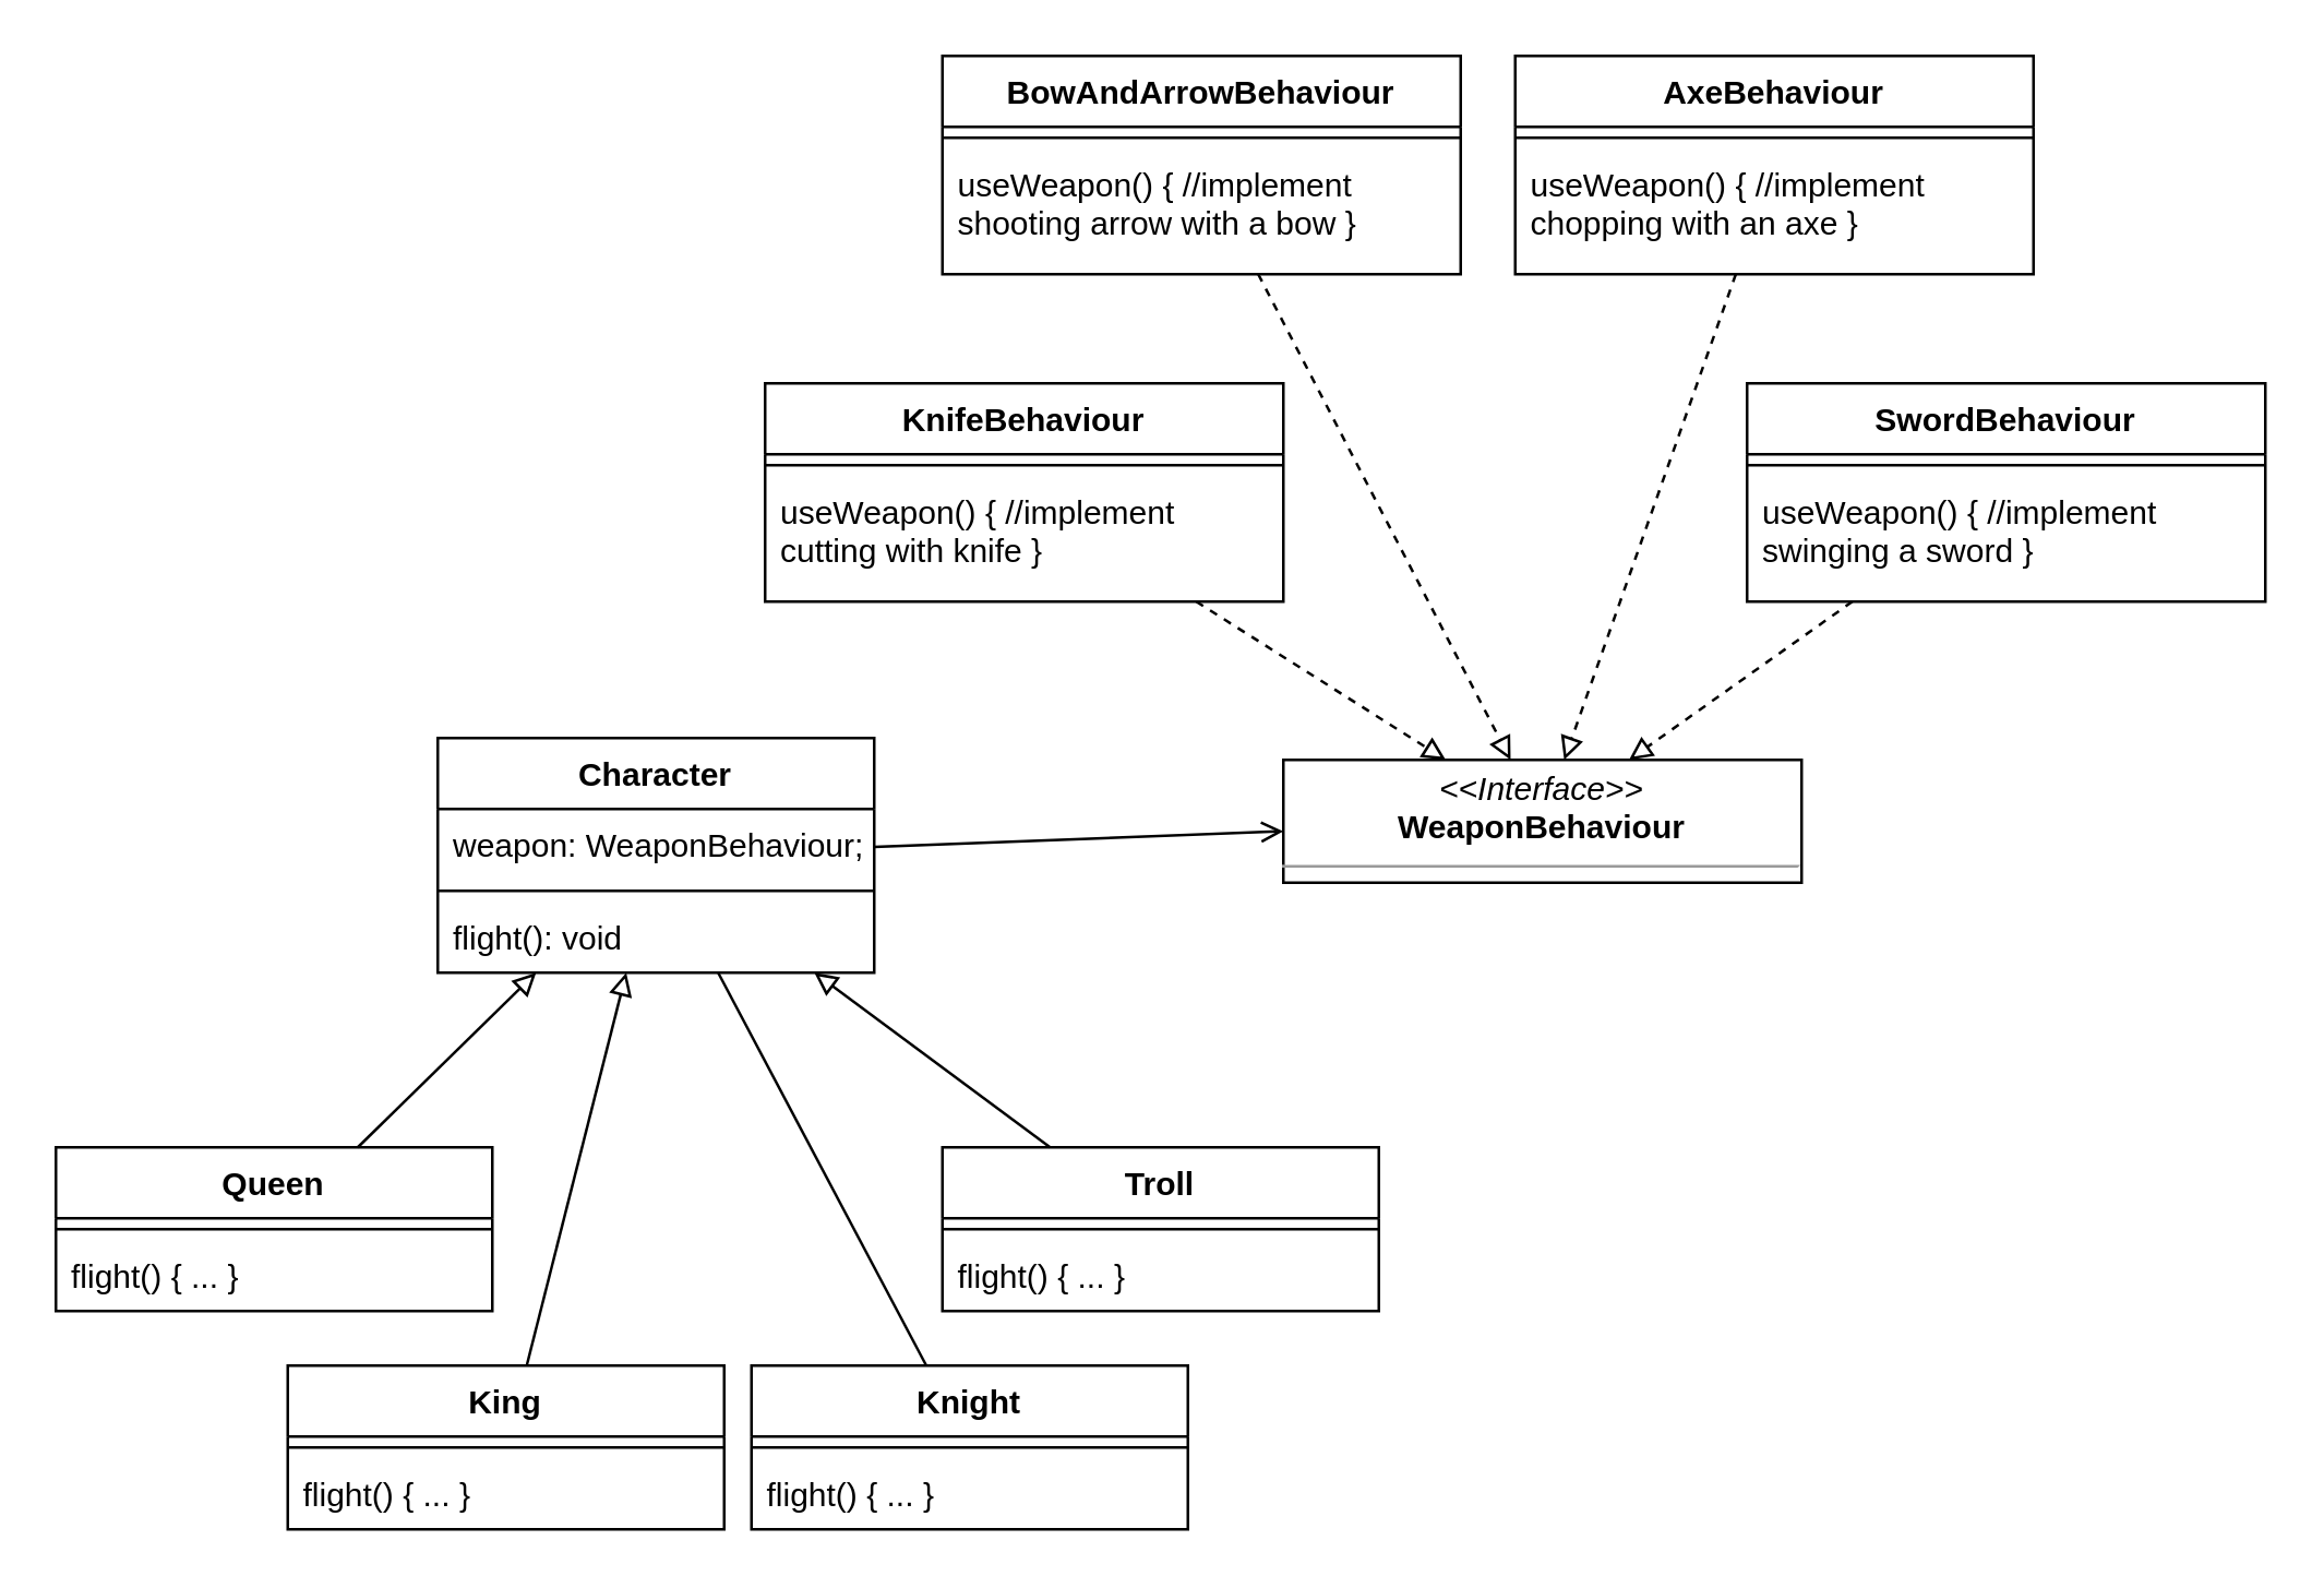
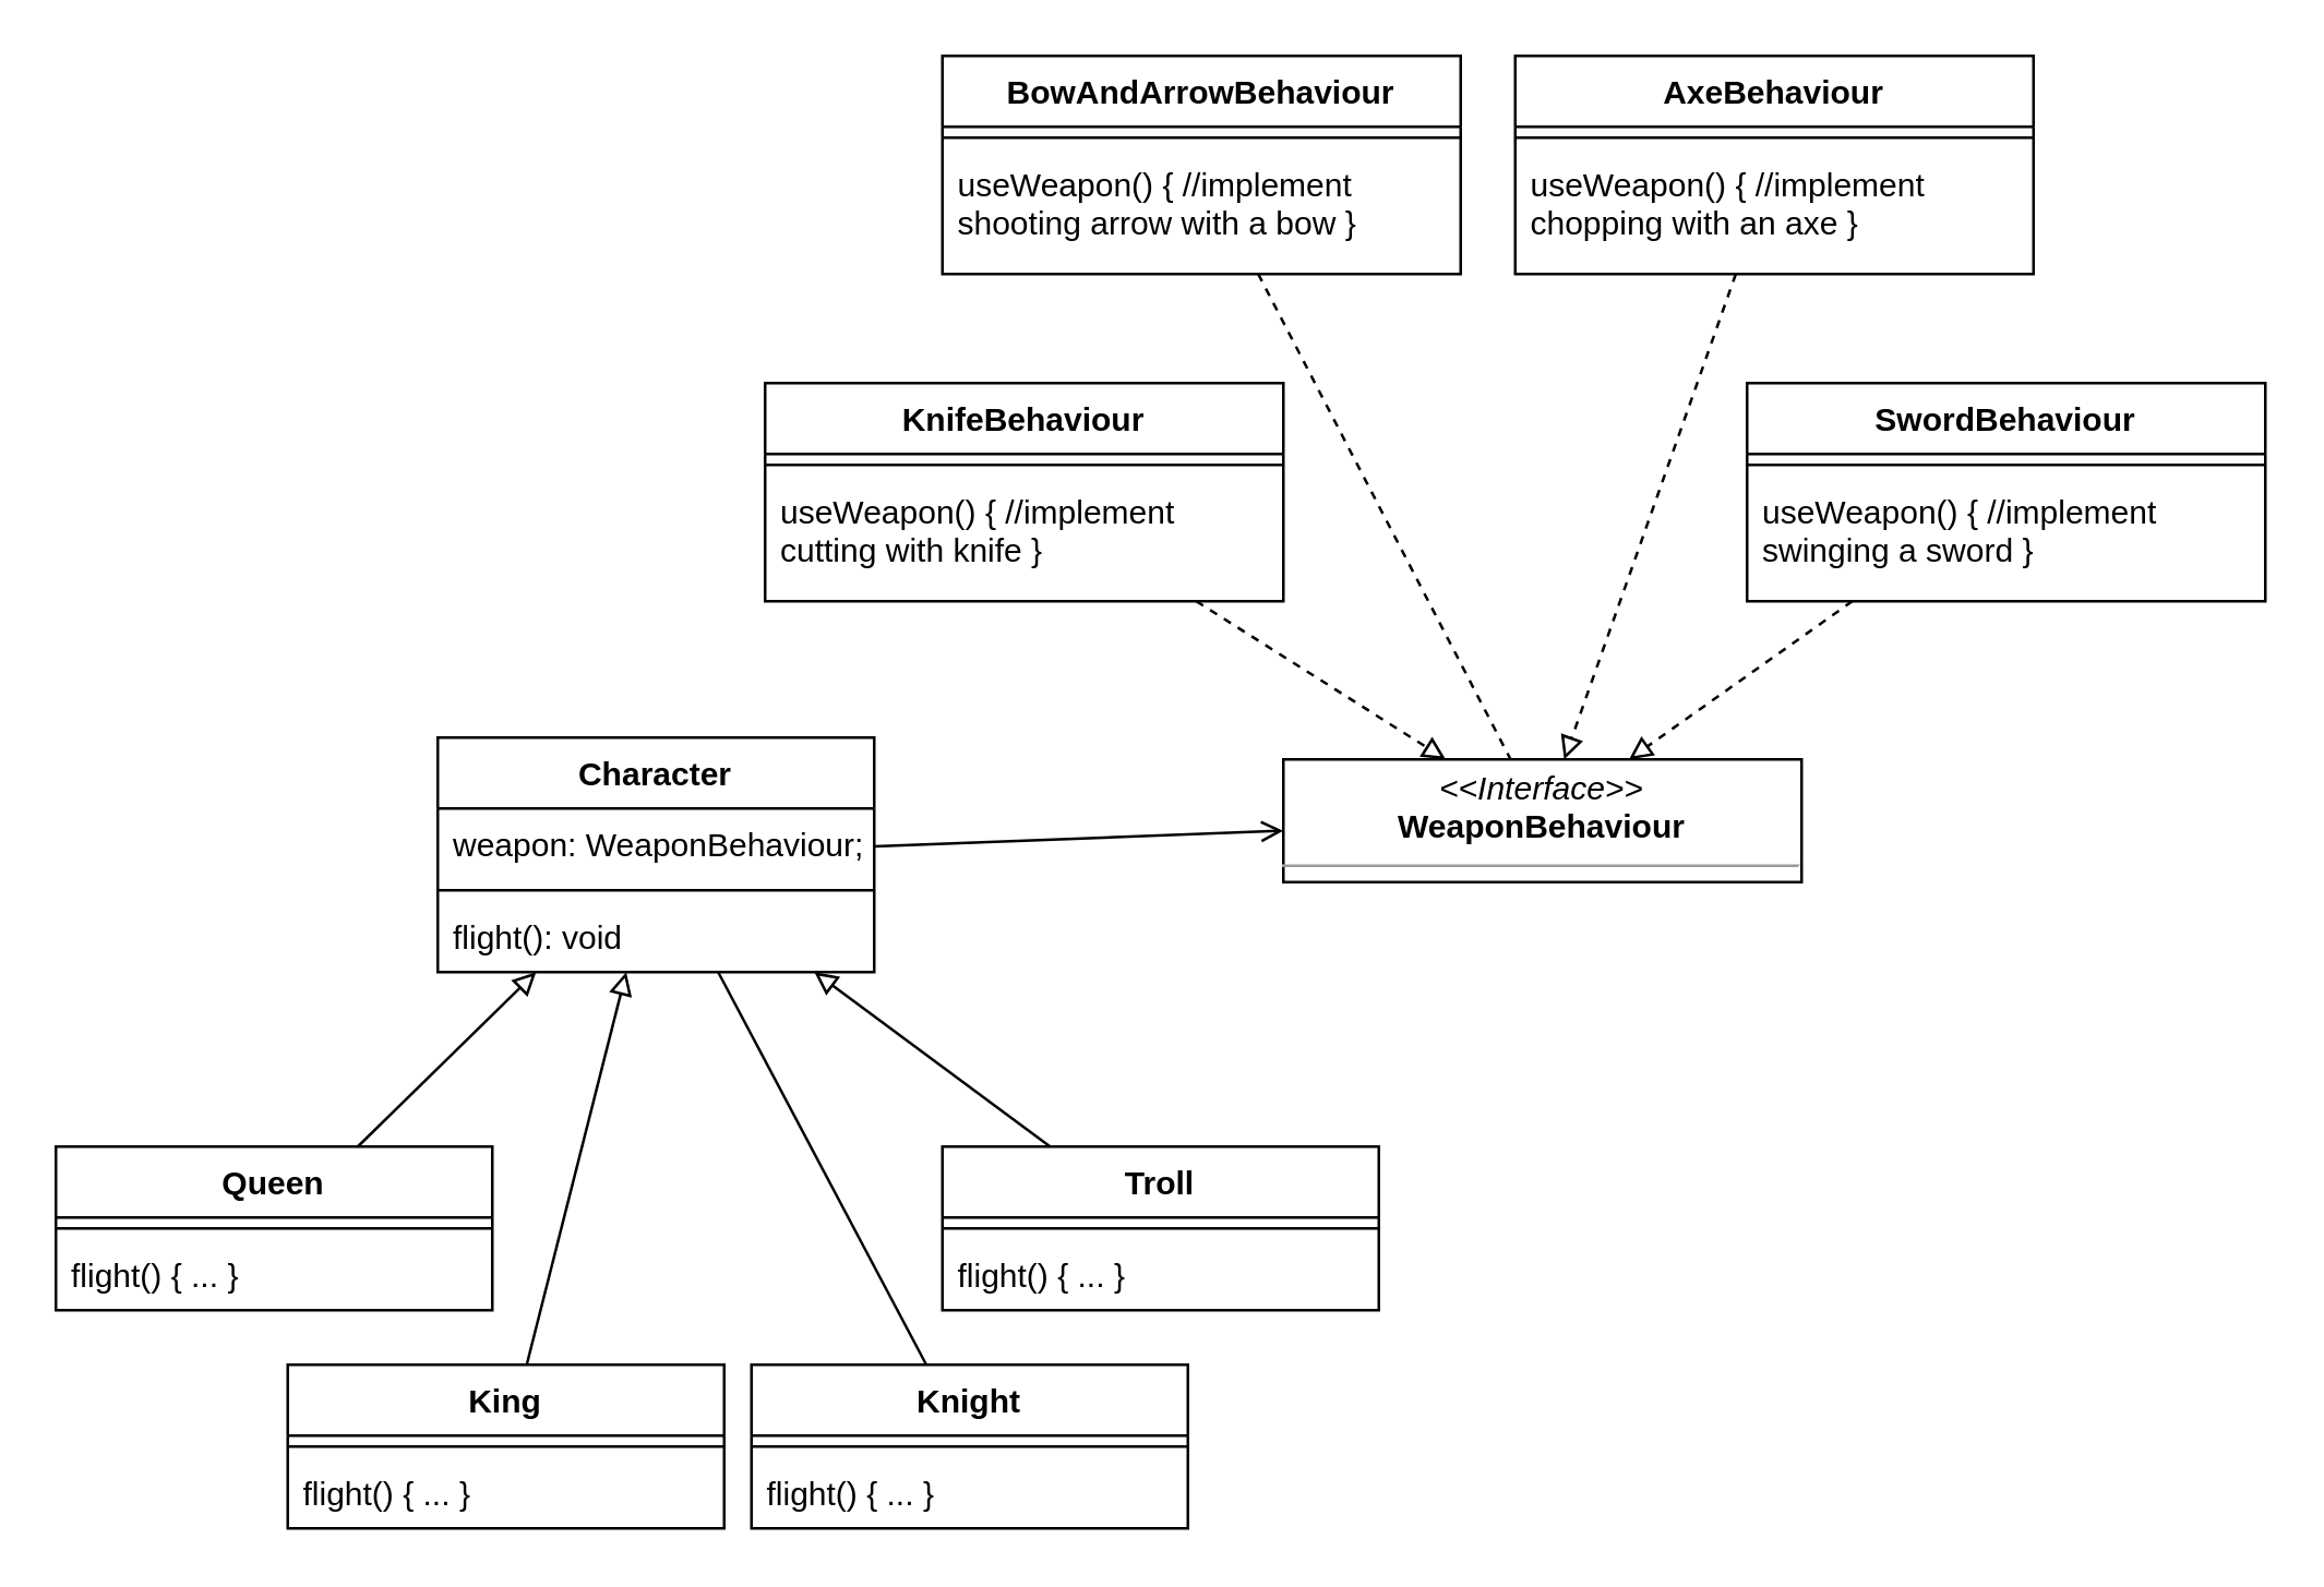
- <mxCell id="26" value="" style="rounded=0;orthogonalLoop=1;jettySize=auto;html=1;dashed=1;endArrow=block;endFill=0;endSize=6;" edge="1" parent="1" source="36" target="18"><mxGeometry relative="1" as="geometry"><mxPoint x="472.759" y="220" as="sourcePoint" /><mxPoint x="547.586" y="290" as="targetPoint" /></mxGeometry></mxCell>
+ <mxCell id="26" value="" style="rounded=0;orthogonalLoop=1;jettySize=auto;html=1;dashed=1;endArrow=none;endFill=0;endSize=6;" edge="1" parent="1" source="36" target="18"><mxGeometry relative="1" as="geometry"><mxPoint x="472.759" y="220" as="sourcePoint" /><mxPoint x="547.586" y="290" as="targetPoint" /></mxGeometry></mxCell>
